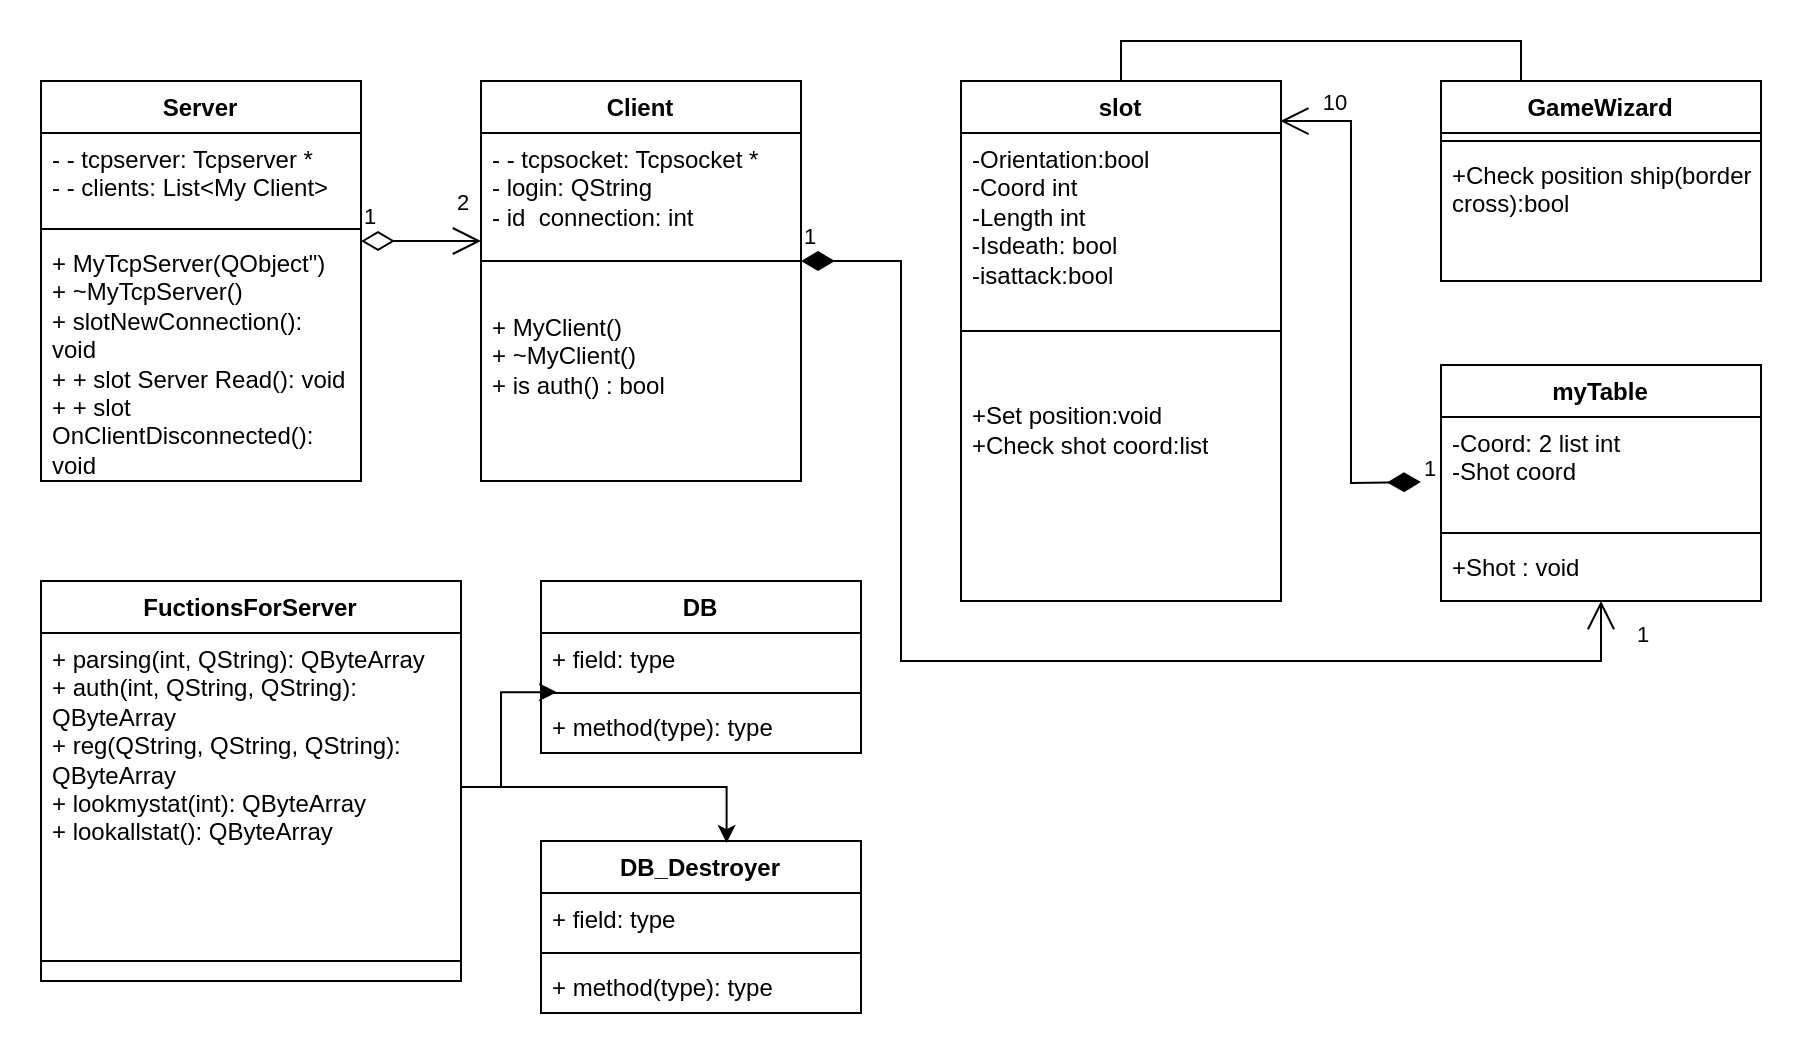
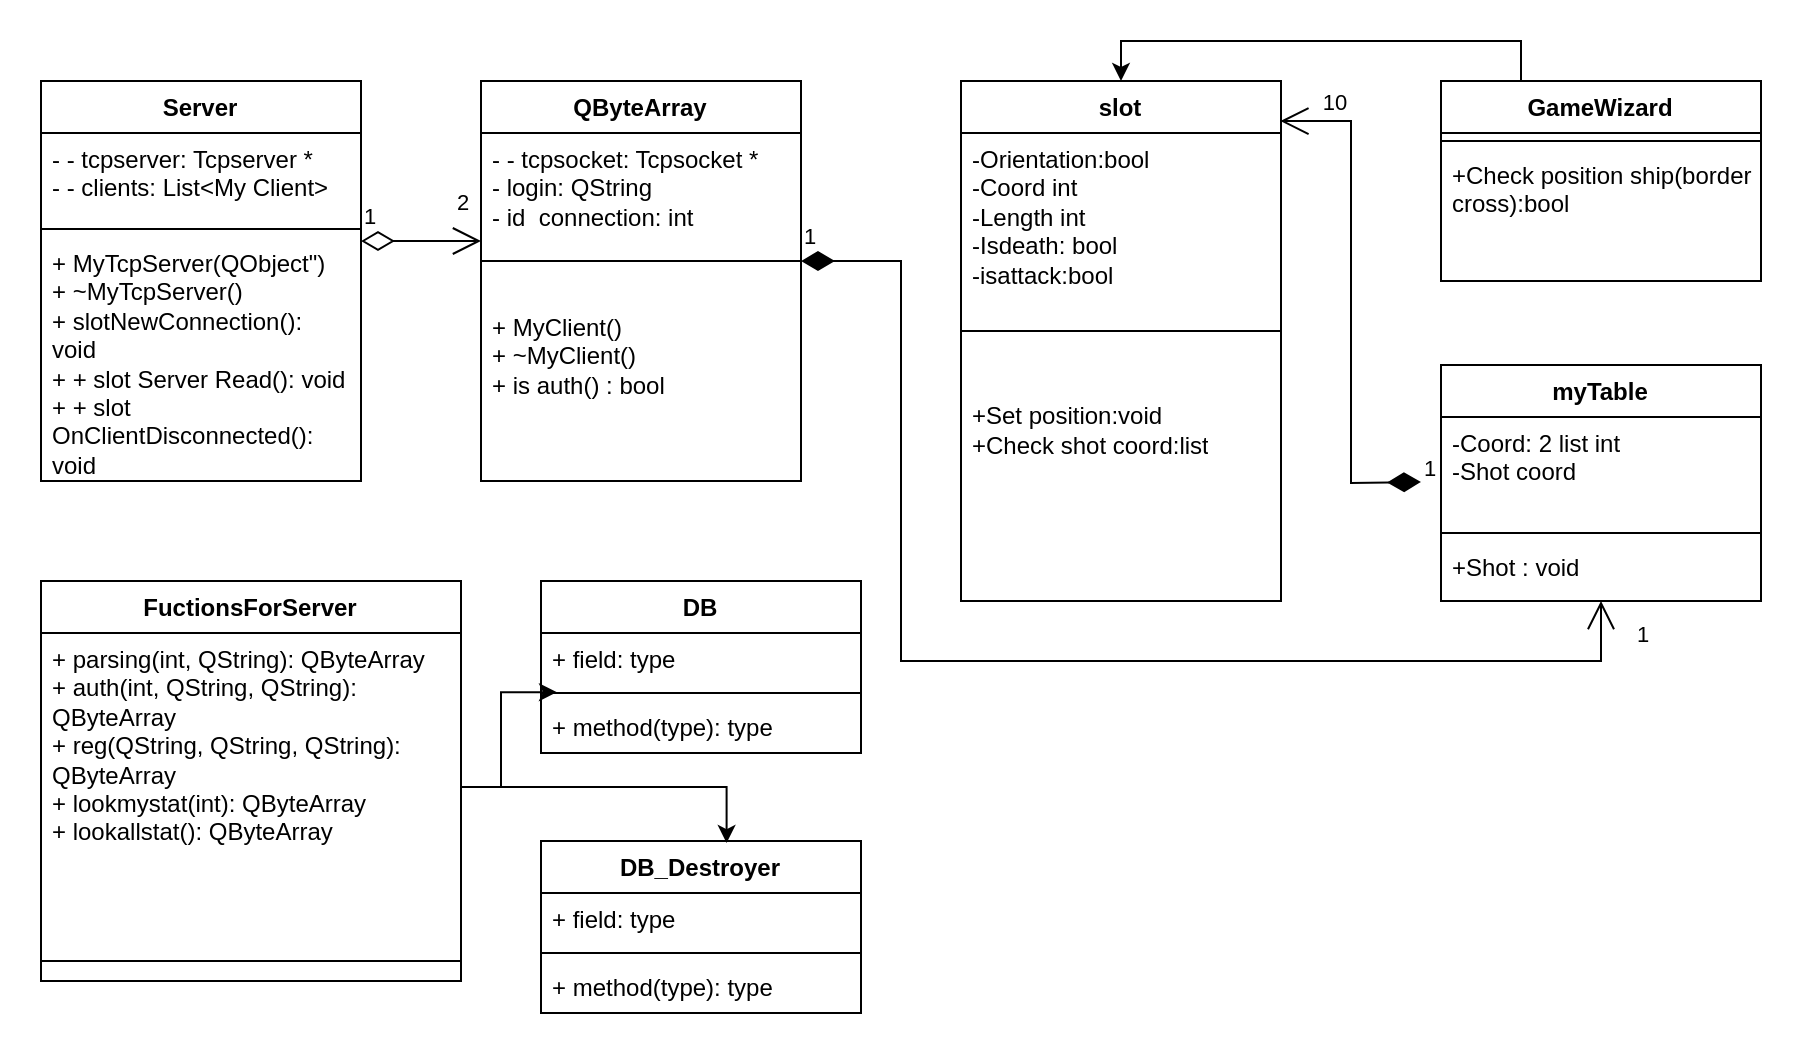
- <mxCell id="22" style="edgeStyle=orthogonalEdgeStyle;rounded=0;orthogonalLoop=1;jettySize=auto;html=1;entryX=0.5;entryY=0;entryDx=0;entryDy=0;endArrow=none;" edge="1" parent="1" source="23" target="2"><mxGeometry relative="1" as="geometry"><Array as="points"><mxPoint x="760" y="20" /><mxPoint x="560" y="20" /></Array></mxGeometry></mxCell>
+ <mxCell id="22" style="edgeStyle=orthogonalEdgeStyle;rounded=0;orthogonalLoop=1;jettySize=auto;html=1;entryX=0.5;entryY=0;entryDx=0;entryDy=0;" edge="1" parent="1" source="23" target="2"><mxGeometry relative="1" as="geometry"><Array as="points"><mxPoint x="760" y="20" /><mxPoint x="560" y="20" /></Array></mxGeometry></mxCell>
- <mxCell id="8" value="Client" style="swimlane;fontStyle=1;align=center;verticalAlign=top;childLayout=stackLayout;horizontal=1;startSize=26;horizontalStack=0;resizeParent=1;resizeParentMax=0;resizeLast=0;collapsible=1;marginBottom=0;whiteSpace=wrap;html=1;" vertex="1" parent="1"><mxGeometry x="240" y="40" width="160" height="200" as="geometry" /></mxCell>
+ <mxCell id="8" value="QByteArray" style="swimlane;fontStyle=1;align=center;verticalAlign=top;childLayout=stackLayout;horizontal=1;startSize=26;horizontalStack=0;resizeParent=1;resizeParentMax=0;resizeLast=0;collapsible=1;marginBottom=0;whiteSpace=wrap;html=1;" vertex="1" parent="1"><mxGeometry x="240" y="40" width="160" height="200" as="geometry" /></mxCell>
